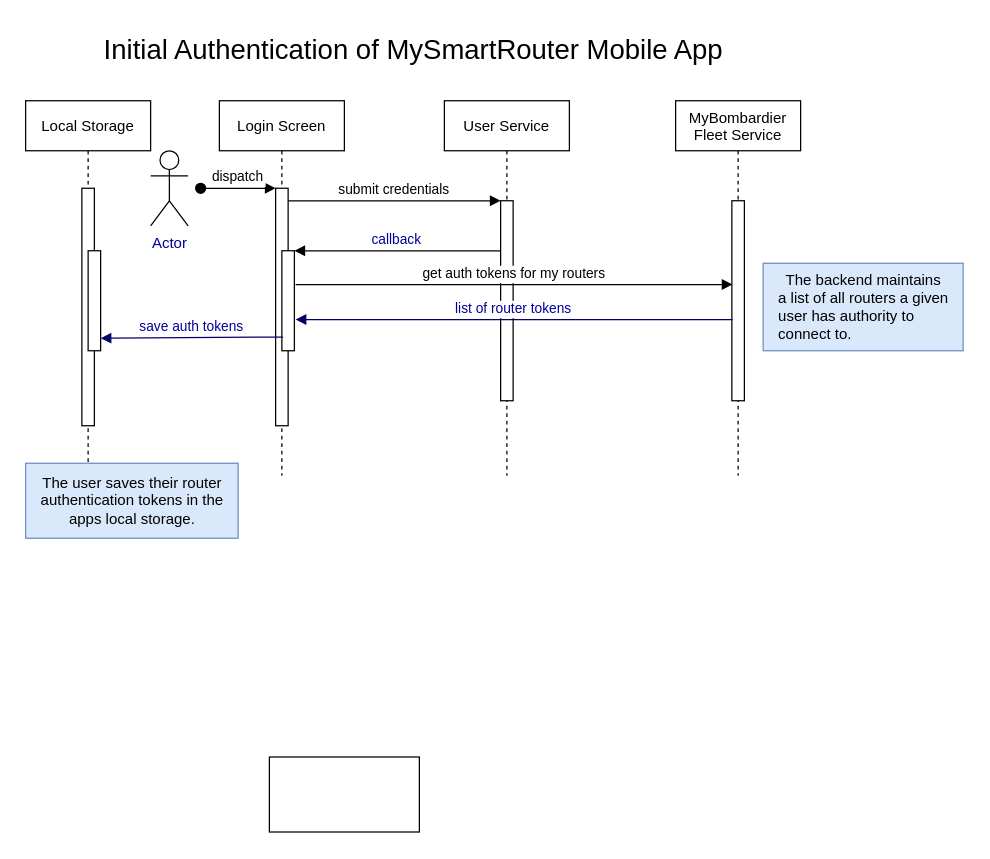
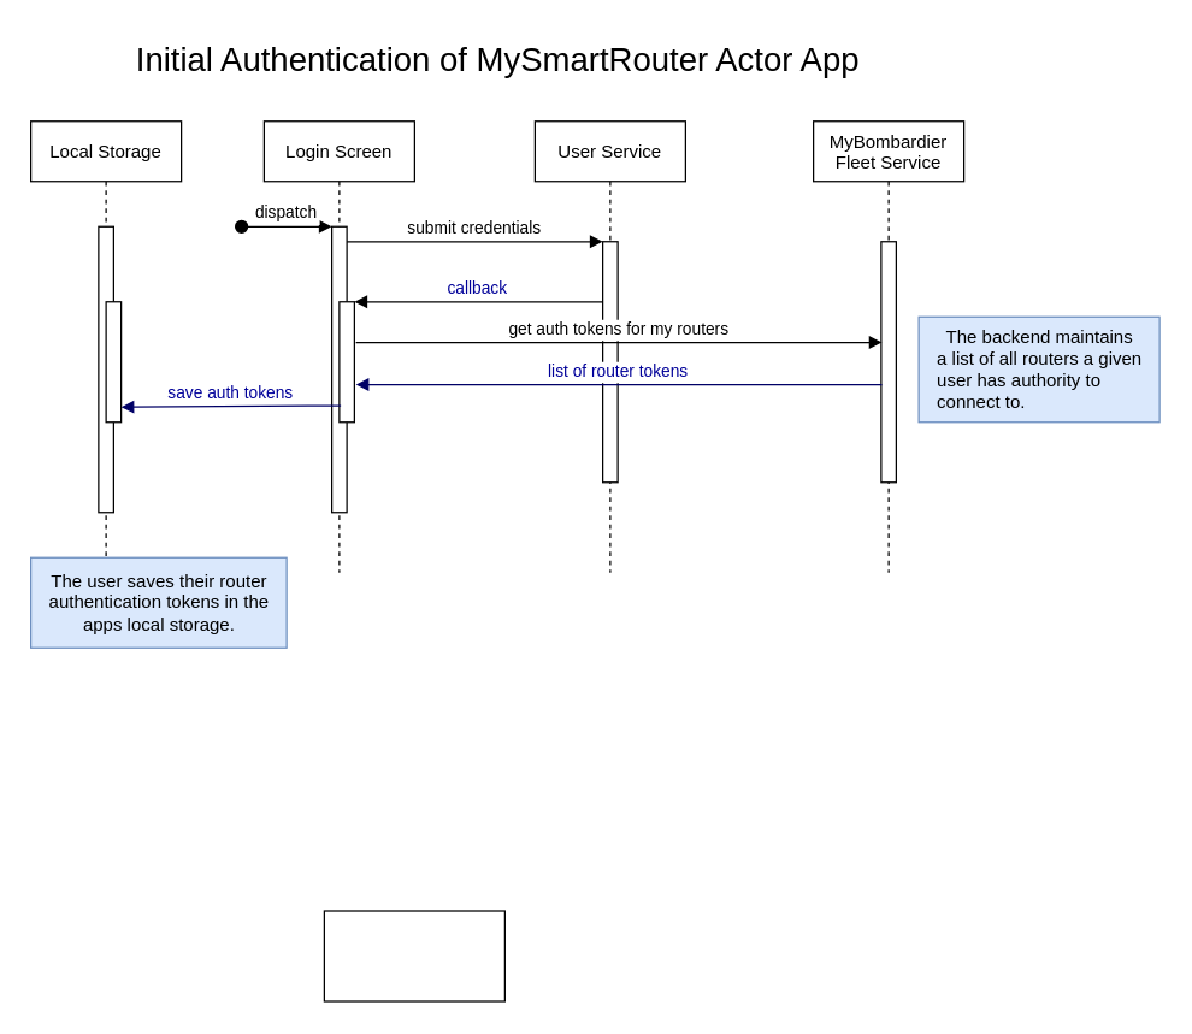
- <mxCell id="21" value="&lt;font style=&quot;font-size: 22px;&quot; color=&quot;#000000&quot;&gt;Initial Authentication of MySmartRouter Mobile App&lt;/font&gt;" style="text;html=1;align=center;verticalAlign=middle;resizable=0;points=[];autosize=1;strokeColor=none;fillColor=none;fontColor=#000099;" vertex="1" parent="1"><mxGeometry x="70" y="20" width="520" height="40" as="geometry" /></mxCell>
+ <mxCell id="21" value="&lt;font style=&quot;font-size: 22px;&quot; color=&quot;#000000&quot;&gt;Initial Authentication of MySmartRouter Actor App&lt;/font&gt;" style="text;html=1;align=center;verticalAlign=middle;resizable=0;points=[];autosize=1;strokeColor=none;fillColor=none;fontColor=#000099;" vertex="1" parent="1"><mxGeometry x="70" y="20" width="520" height="40" as="geometry" /></mxCell>
- <mxCell id="18" value="Actor" style="shape=umlActor;verticalLabelPosition=bottom;verticalAlign=top;html=1;outlineConnect=0;fontColor=#000099;" vertex="1" parent="1"><mxGeometry x="120" y="120" width="30" height="60" as="geometry" /></mxCell>
